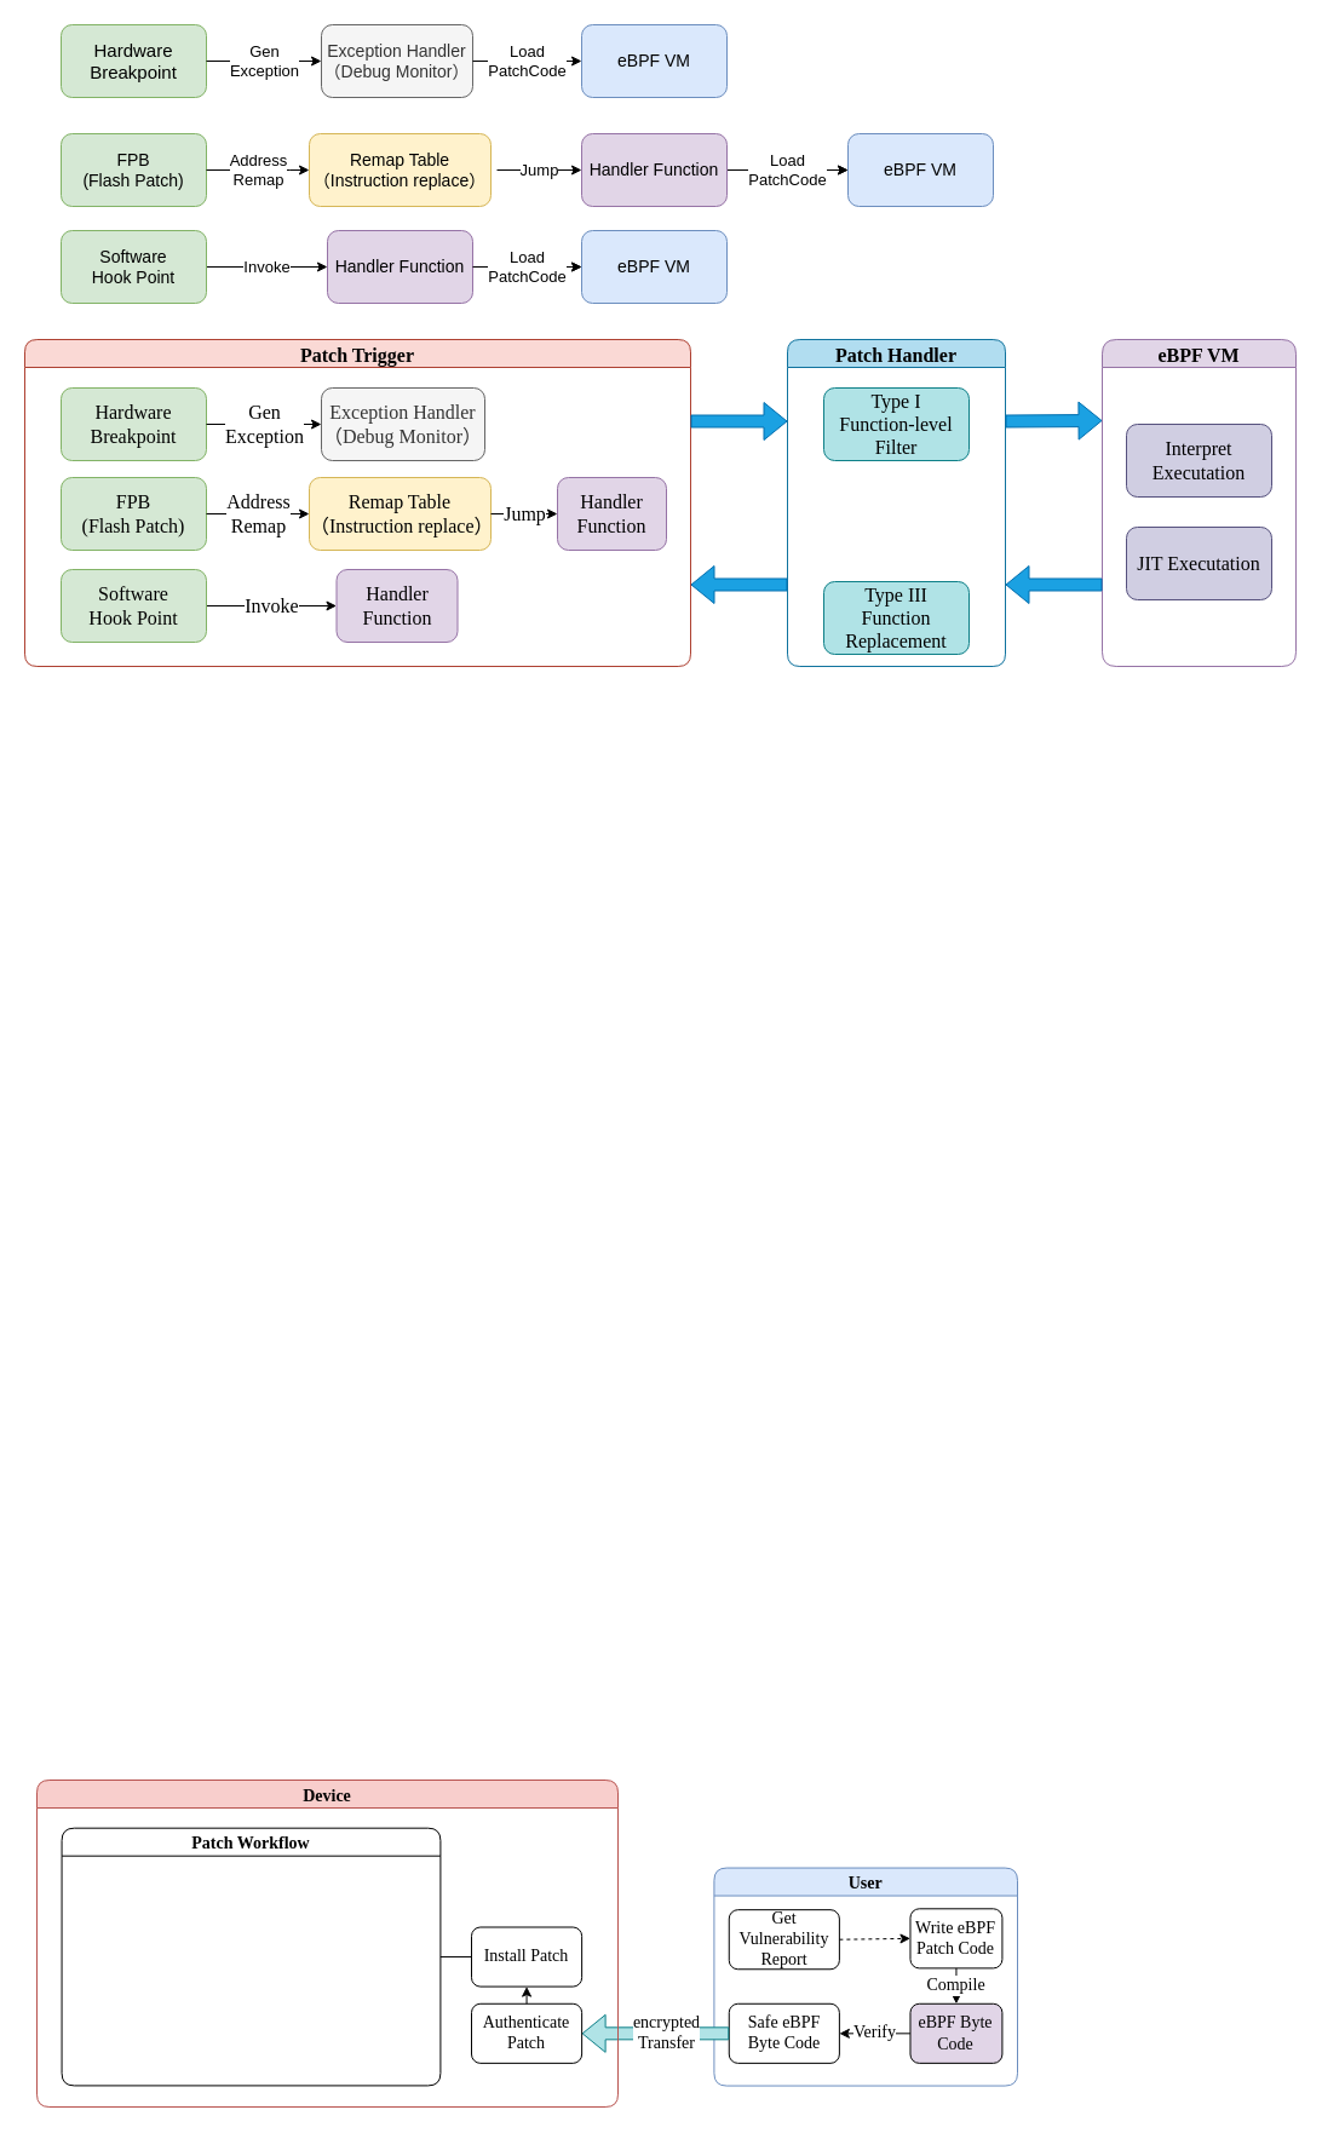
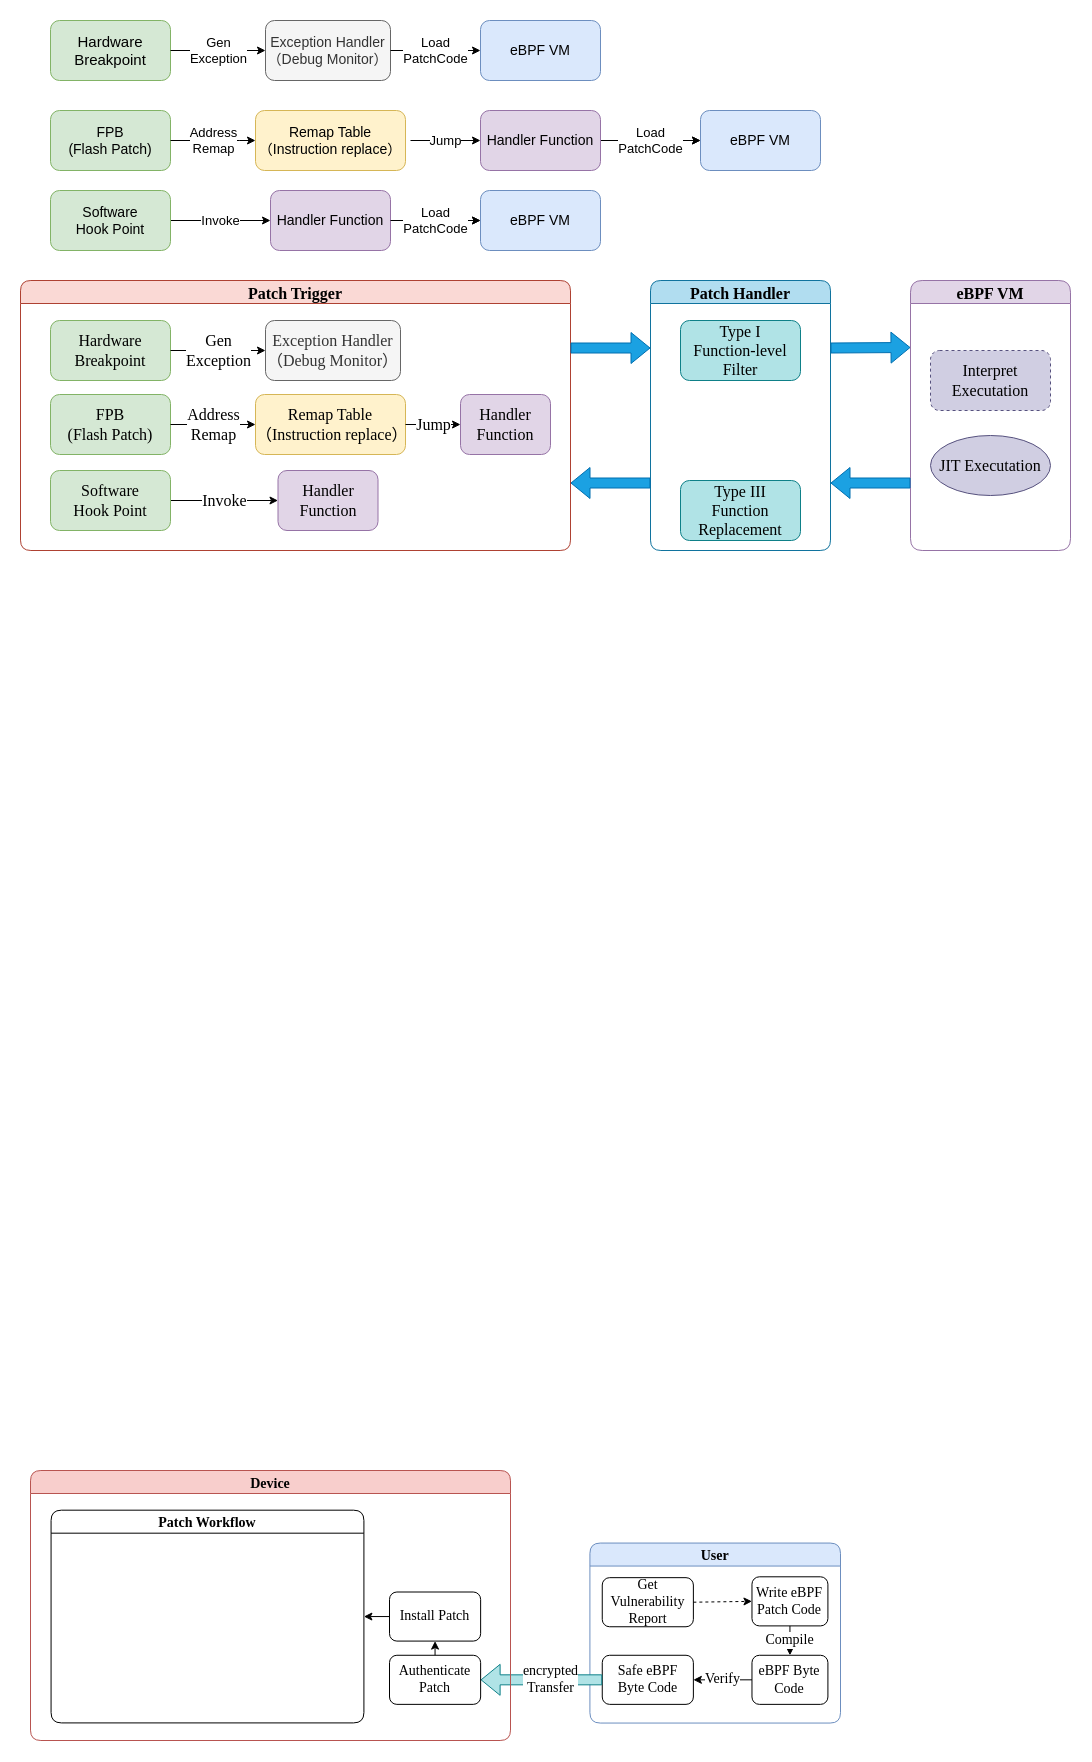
- <mxCell id="53" value="Interpret Executation" style="rounded=1;whiteSpace=wrap;html=1;shadow=0;glass=0;labelBackgroundColor=none;sketch=0;fillColor=#d0cee2;fontFamily=Times New Roman;fontSize=16;strokeColor=#56517e;" vertex="1" parent="52"><mxGeometry x="20" y="70" width="120" height="60" as="geometry" /></mxCell>
+ <mxCell id="53" value="Interpret Executation" style="rounded=1;whiteSpace=wrap;html=1;shadow=0;glass=0;labelBackgroundColor=none;sketch=0;fillColor=#d0cee2;fontFamily=Times New Roman;fontSize=16;strokeColor=#56517e;dashed=1;" vertex="1" parent="52"><mxGeometry x="20" y="70" width="120" height="60" as="geometry" /></mxCell>
- <mxCell id="54" value="JIT Executation" style="rounded=1;whiteSpace=wrap;html=1;shadow=0;glass=0;labelBackgroundColor=none;sketch=0;fillColor=#d0cee2;fontFamily=Times New Roman;fontSize=16;strokeColor=#56517e;" vertex="1" parent="52"><mxGeometry x="20" y="155" width="120" height="60" as="geometry" /></mxCell>
+ <mxCell id="54" value="JIT Executation" style="ellipse;whiteSpace=wrap;html=1;shadow=0;glass=0;labelBackgroundColor=none;sketch=0;fillColor=#d0cee2;fontFamily=Times New Roman;fontSize=16;strokeColor=#56517e;" vertex="1" parent="52"><mxGeometry x="20" y="155" width="120" height="60" as="geometry" /></mxCell>
- <mxCell id="36" value="" style="endArrow=none;html=1;fontFamily=Times New Roman;fontSize=14;exitX=0;exitY=0.5;exitDx=0;exitDy=0;entryX=1;entryY=0.5;entryDx=0;entryDy=0;" edge="1" parent="31" source="34" target="32"><mxGeometry width="50" height="50" relative="1" as="geometry"><mxPoint x="347.161" y="115.594" as="sourcePoint" /><mxPoint x="335.644" y="144.281" as="targetPoint" /></mxGeometry></mxCell>
+ <mxCell id="36" value="" style="endArrow=classic;html=1;fontFamily=Times New Roman;fontSize=14;exitX=0;exitY=0.5;exitDx=0;exitDy=0;entryX=1;entryY=0.5;entryDx=0;entryDy=0;" edge="1" parent="31" source="34" target="32"><mxGeometry width="50" height="50" relative="1" as="geometry"><mxPoint x="347.161" y="115.594" as="sourcePoint" /><mxPoint x="335.644" y="144.281" as="targetPoint" /></mxGeometry></mxCell>
- <mxCell id="24" value="&lt;font face=&quot;Times New Roman&quot; style=&quot;font-size: 14px;&quot;&gt;eBPF Byte Code&lt;/font&gt;" style="rounded=1;whiteSpace=wrap;html=1;fontSize=14;rotation=0;fillColor=#e1d5e7;" vertex="1" parent="22"><mxGeometry x="162.063" y="112.219" width="75.938" height="49.091" as="geometry" /></mxCell>
+ <mxCell id="24" value="&lt;font face=&quot;Times New Roman&quot; style=&quot;font-size: 14px;&quot;&gt;eBPF Byte Code&lt;/font&gt;" style="rounded=1;whiteSpace=wrap;html=1;fontSize=14;rotation=0;" vertex="1" parent="22"><mxGeometry x="162.063" y="112.219" width="75.938" height="49.091" as="geometry" /></mxCell>
